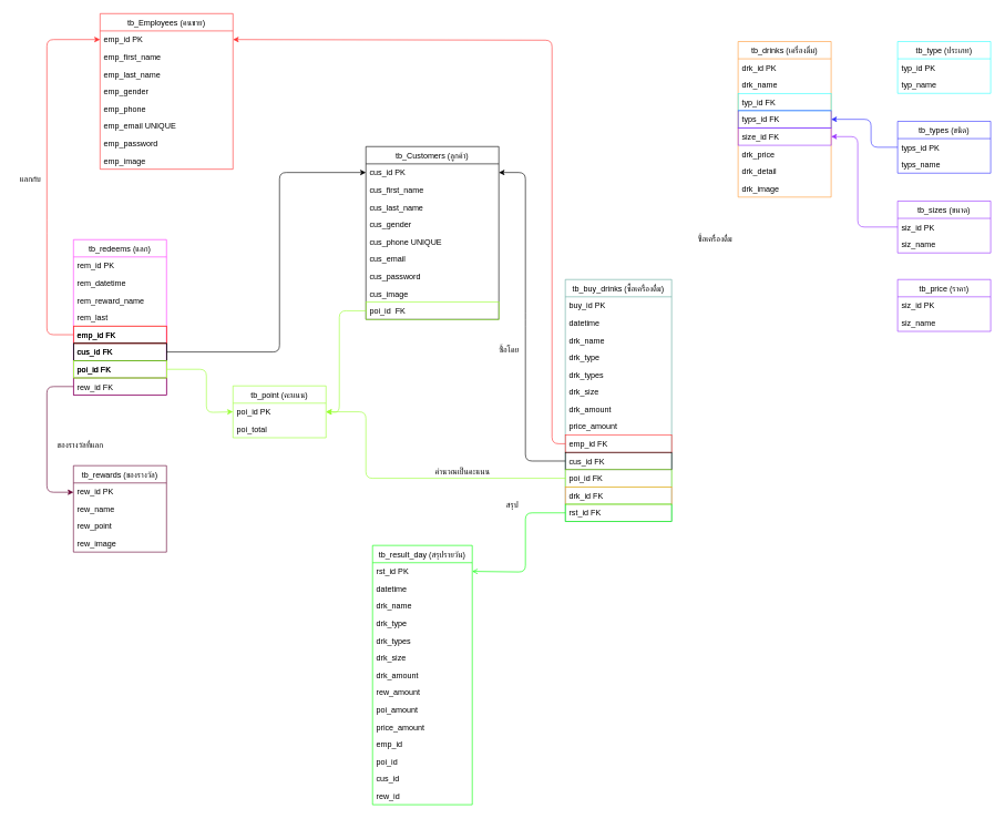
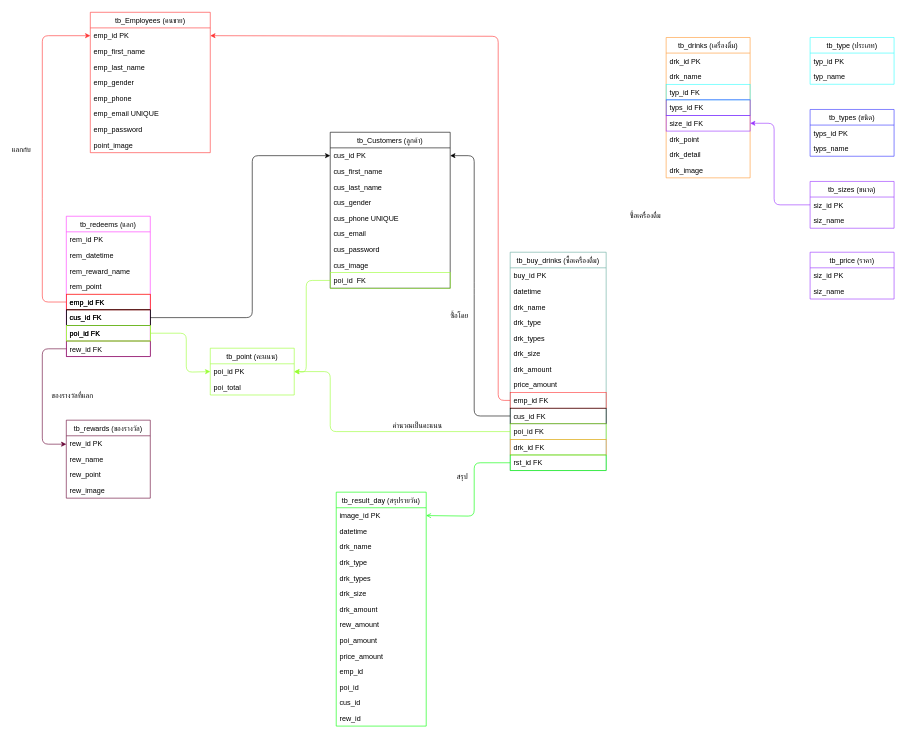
- <mxCell id="96" value="" style="endArrow=classic;html=1;strokeColor=#3333FF;exitX=0;exitY=0.5;exitDx=0;exitDy=0;entryX=1;entryY=0.5;entryDx=0;entryDy=0;" edge="1" parent="1" source="37" target="28"><mxGeometry width="50" height="50" relative="1" as="geometry"><mxPoint x="850" y="280" as="sourcePoint" /><mxPoint x="900" y="230" as="targetPoint" /><Array as="points"><mxPoint x="1310" y="221" /><mxPoint x="1310" y="179" /></Array></mxGeometry></mxCell>
- <mxCell id="30" value="drk_price" style="text;strokeColor=none;fillColor=none;align=left;verticalAlign=top;spacingLeft=4;spacingRight=4;overflow=hidden;rotatable=0;points=[[0,0.5],[1,0.5]];portConstraint=eastwest;" vertex="1" parent="24"><mxGeometry y="156" width="140" height="26" as="geometry" /></mxCell>
+ <mxCell id="30" value="drk_point" style="text;strokeColor=none;fillColor=none;align=left;verticalAlign=top;spacingLeft=4;spacingRight=4;overflow=hidden;rotatable=0;points=[[0,0.5],[1,0.5]];portConstraint=eastwest;" vertex="1" parent="24"><mxGeometry y="156" width="140" height="26" as="geometry" /></mxCell>
- <mxCell id="20" value="emp_image" style="text;strokeColor=none;fillColor=none;align=left;verticalAlign=top;spacingLeft=4;spacingRight=4;overflow=hidden;rotatable=0;points=[[0,0.5],[1,0.5]];portConstraint=eastwest;" vertex="1" parent="12"><mxGeometry y="208" width="200" height="26" as="geometry" /></mxCell>
+ <mxCell id="20" value="point_image" style="text;strokeColor=none;fillColor=none;align=left;verticalAlign=top;spacingLeft=4;spacingRight=4;overflow=hidden;rotatable=0;points=[[0,0.5],[1,0.5]];portConstraint=eastwest;" vertex="1" parent="12"><mxGeometry y="208" width="200" height="26" as="geometry" /></mxCell>
- <mxCell id="101" value="แลกกับ" style="text;html=1;align=center;verticalAlign=middle;resizable=0;points=[];autosize=1;strokeColor=none;" vertex="1" parent="1"><mxGeometry x="20" y="260" width="50" height="20" as="geometry" /></mxCell>
+ <mxCell id="101" value="แลกกับ" style="text;html=1;align=center;verticalAlign=middle;resizable=0;points=[];autosize=1;strokeColor=none;" vertex="1" parent="1"><mxGeometry x="10" y="240" width="50" height="20" as="geometry" /></mxCell>
- <mxCell id="52" value="rem_last" style="text;strokeColor=none;fillColor=none;align=left;verticalAlign=top;spacingLeft=4;spacingRight=4;overflow=hidden;rotatable=0;points=[[0,0.5],[1,0.5]];portConstraint=eastwest;" vertex="1" parent="48"><mxGeometry y="104" width="140" height="26" as="geometry" /></mxCell>
+ <mxCell id="52" value="rem_point" style="text;strokeColor=none;fillColor=none;align=left;verticalAlign=top;spacingLeft=4;spacingRight=4;overflow=hidden;rotatable=0;points=[[0,0.5],[1,0.5]];portConstraint=eastwest;" vertex="1" parent="48"><mxGeometry y="104" width="140" height="26" as="geometry" /></mxCell>
- <mxCell id="100" value="ของรางวัลที่แลก" style="text;html=1;align=center;verticalAlign=middle;resizable=0;points=[];autosize=1;strokeColor=none;" vertex="1" parent="1"><mxGeometry x="70" y="660" width="100" height="20" as="geometry" /></mxCell>
+ <mxCell id="100" value="ของรางวัลที่แลก" style="text;html=1;align=center;verticalAlign=middle;resizable=0;points=[];autosize=1;strokeColor=none;" vertex="1" parent="1"><mxGeometry x="70" y="650" width="100" height="20" as="geometry" /></mxCell>
- <mxCell id="104" value="สรุป" style="text;html=1;align=center;verticalAlign=middle;resizable=0;points=[];autosize=1;strokeColor=none;" vertex="1" parent="1"><mxGeometry x="750" y="749" width="40" height="20" as="geometry" /></mxCell>
+ <mxCell id="104" value="สรุป" style="text;html=1;align=center;verticalAlign=middle;resizable=0;points=[];autosize=1;strokeColor=none;" vertex="1" parent="1"><mxGeometry x="750" y="784" width="40" height="20" as="geometry" /></mxCell>
- <mxCell id="72" value="rst_id PK" style="text;strokeColor=none;fillColor=none;align=left;verticalAlign=top;spacingLeft=4;spacingRight=4;overflow=hidden;rotatable=0;points=[[0,0.5],[1,0.5]];portConstraint=eastwest;" vertex="1" parent="71"><mxGeometry y="26" width="150" height="26" as="geometry" /></mxCell>
+ <mxCell id="72" value="image_id PK" style="text;strokeColor=none;fillColor=none;align=left;verticalAlign=top;spacingLeft=4;spacingRight=4;overflow=hidden;rotatable=0;points=[[0,0.5],[1,0.5]];portConstraint=eastwest;" vertex="1" parent="71"><mxGeometry y="26" width="150" height="26" as="geometry" /></mxCell>
